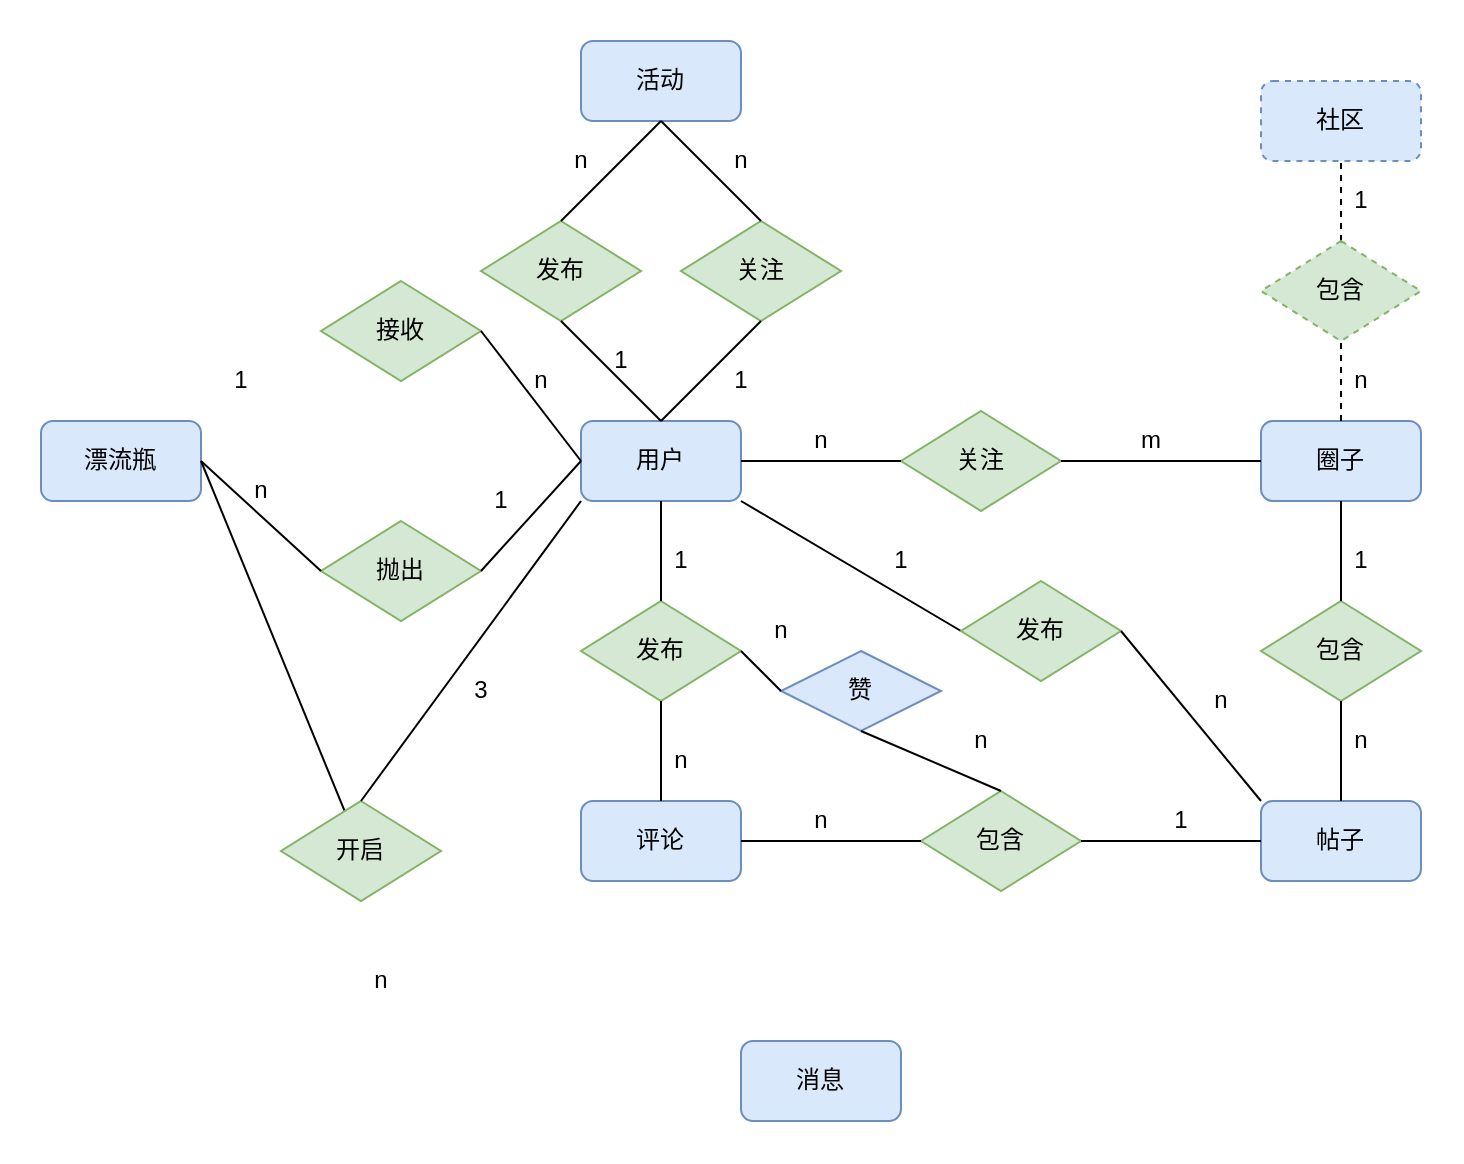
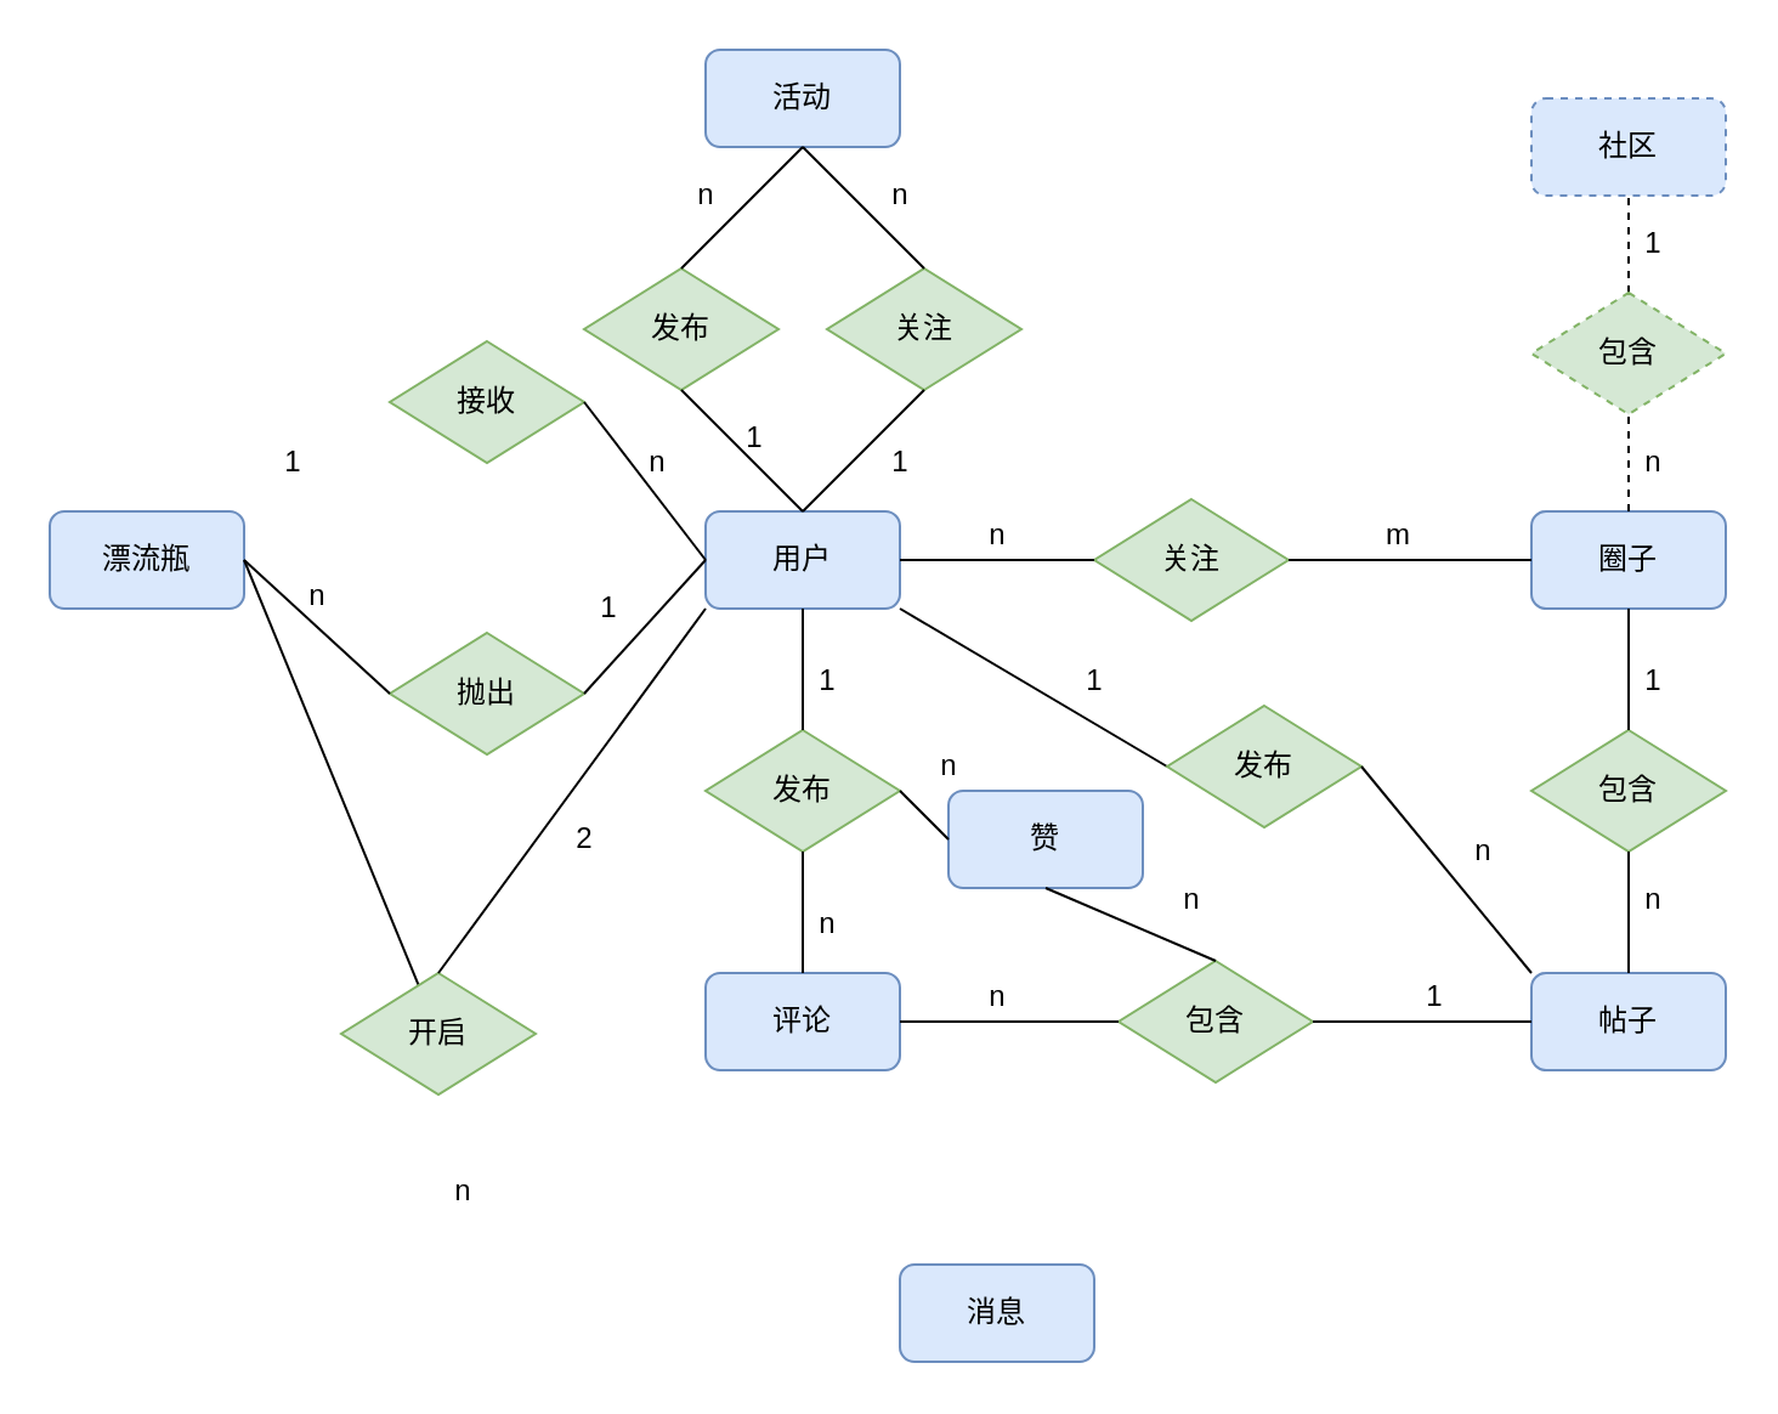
- <mxCell id="69" value="3" style="text;html=1;align=center;verticalAlign=middle;resizable=0;points=[];autosize=1;strokeColor=none;fillColor=none;" parent="1" vertex="1"><mxGeometry x="230" y="335" width="20" height="20" as="geometry" /></mxCell>
+ <mxCell id="69" value="2" style="text;html=1;align=center;verticalAlign=middle;resizable=0;points=[];autosize=1;strokeColor=none;fillColor=none;" parent="1" vertex="1"><mxGeometry x="230" y="335" width="20" height="20" as="geometry" /></mxCell>
- <mxCell id="8" value="赞" style="rhombus;whiteSpace=wrap;html=1;fillColor=#dae8fc;strokeColor=#6c8ebf;" parent="1" vertex="1"><mxGeometry x="390" y="325" width="80" height="40" as="geometry" /></mxCell>
+ <mxCell id="8" value="赞" style="rounded=1;whiteSpace=wrap;html=1;fillColor=#dae8fc;strokeColor=#6c8ebf;" parent="1" vertex="1"><mxGeometry x="390" y="325" width="80" height="40" as="geometry" /></mxCell>
